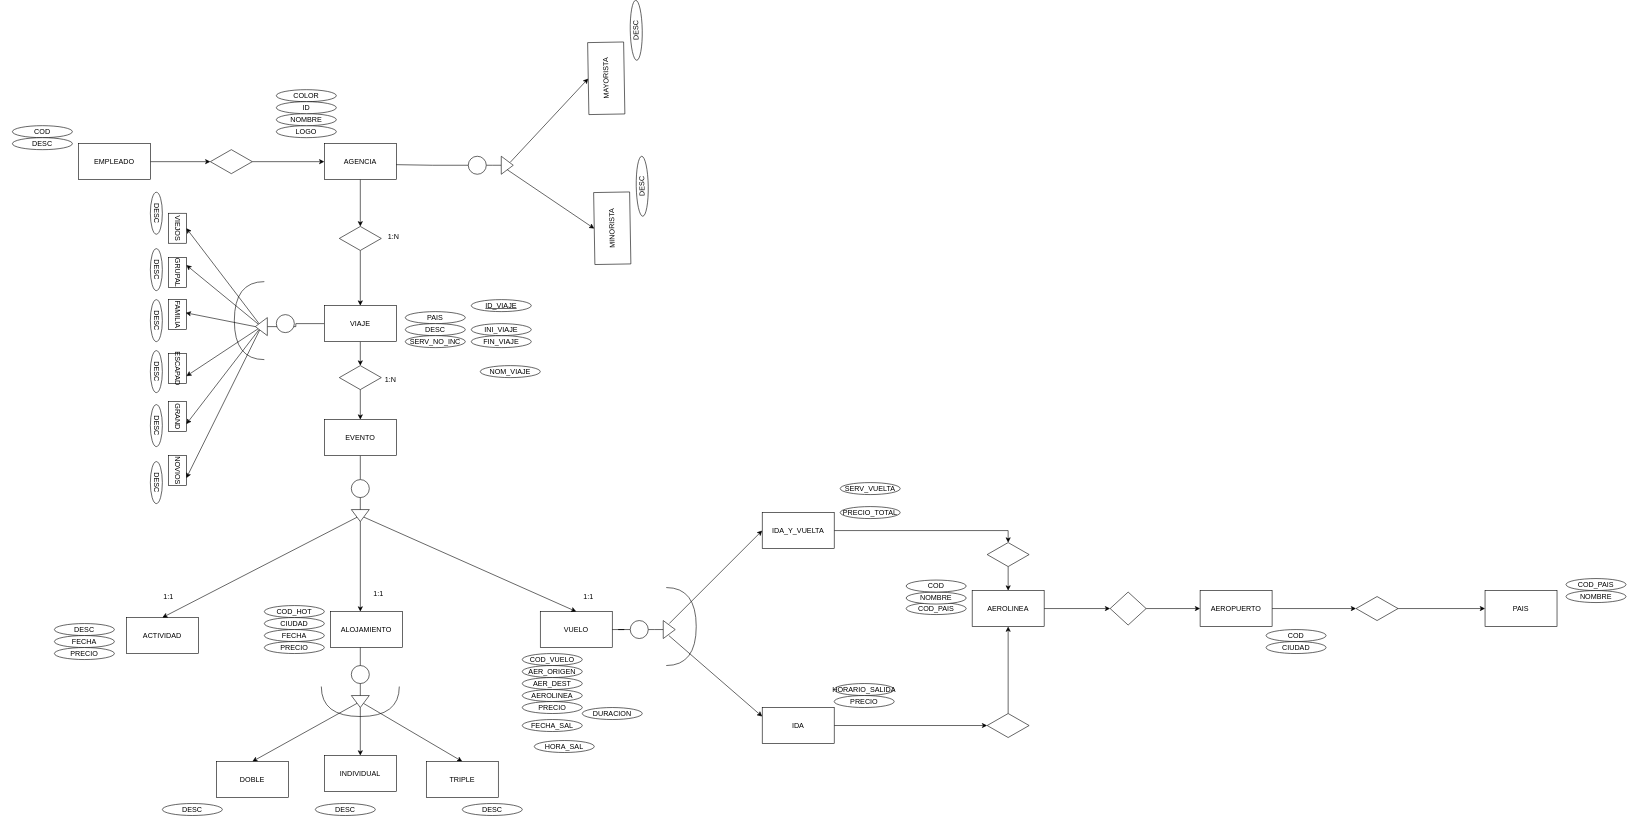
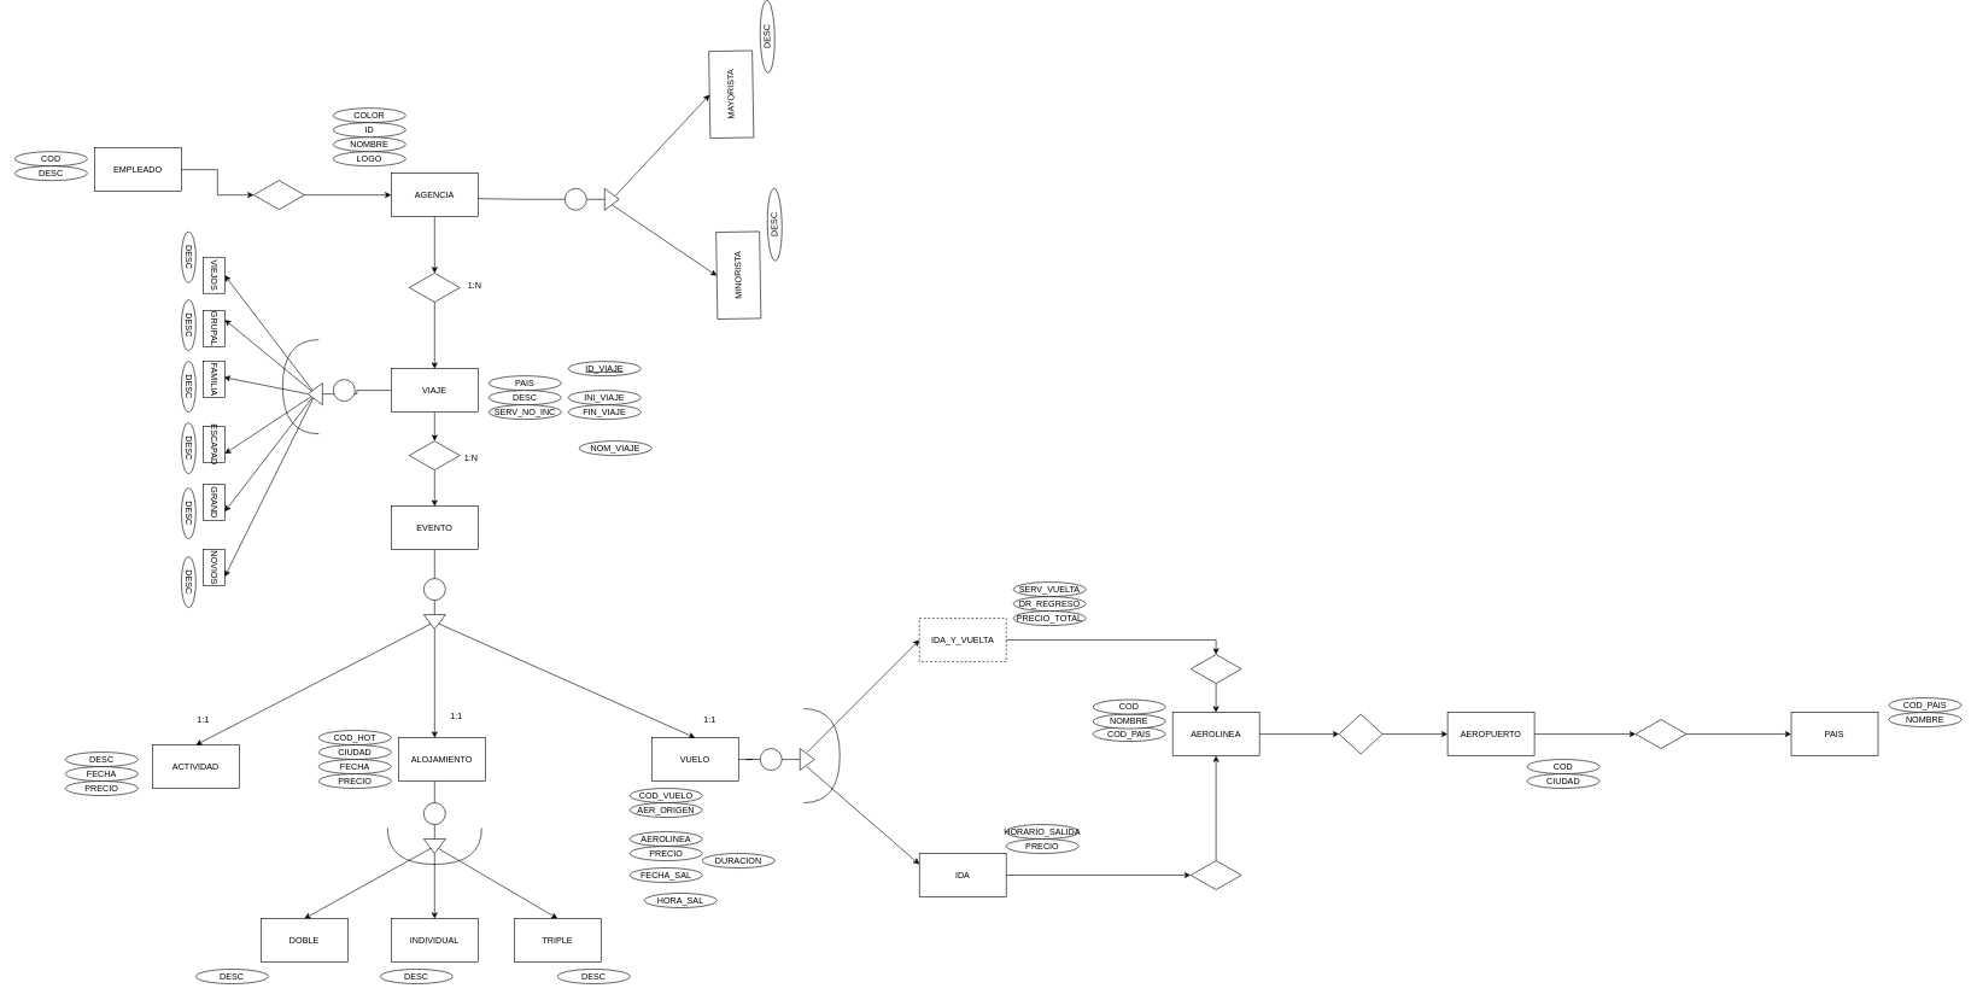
- <mxCell id="87" value="EMPLEADO" style="rounded=0;whiteSpace=wrap;html=1;" parent="1" vertex="1"><mxGeometry x="130" y="219" width="120" height="60" as="geometry" /></mxCell>
+ <mxCell id="87" value="EMPLEADO" style="rounded=0;whiteSpace=wrap;html=1;" parent="1" vertex="1"><mxGeometry x="130" y="184" width="120" height="60" as="geometry" /></mxCell>
+ <mxCell id="44" value="DR_REGRESO" style="ellipse;whiteSpace=wrap;html=1;" parent="1" vertex="1"><mxGeometry x="1400" y="804" width="100" height="20" as="geometry" /></mxCell>
- <mxCell id="35" value="IDA_Y_VUELTA" style="rounded=0;whiteSpace=wrap;html=1;" parent="1" vertex="1"><mxGeometry x="1270" y="834" width="120" height="60" as="geometry" /></mxCell>
+ <mxCell id="35" value="IDA_Y_VUELTA" style="rounded=0;whiteSpace=wrap;html=1;dashed=1;" parent="1" vertex="1"><mxGeometry x="1270" y="834" width="120" height="60" as="geometry" /></mxCell>
- <mxCell id="132" value="AER_DEST" style="ellipse;whiteSpace=wrap;html=1;" parent="1" vertex="1"><mxGeometry x="870" y="1109" width="100" height="20" as="geometry" /></mxCell>
- <mxCell id="56" value="INDIVIDUAL" style="rounded=0;whiteSpace=wrap;html=1;" parent="1" vertex="1"><mxGeometry x="540" y="1239" width="120" height="60" as="geometry" /></mxCell>
+ <mxCell id="56" value="INDIVIDUAL" style="rounded=0;whiteSpace=wrap;html=1;" parent="1" vertex="1"><mxGeometry x="540" y="1249" width="120" height="60" as="geometry" /></mxCell>
